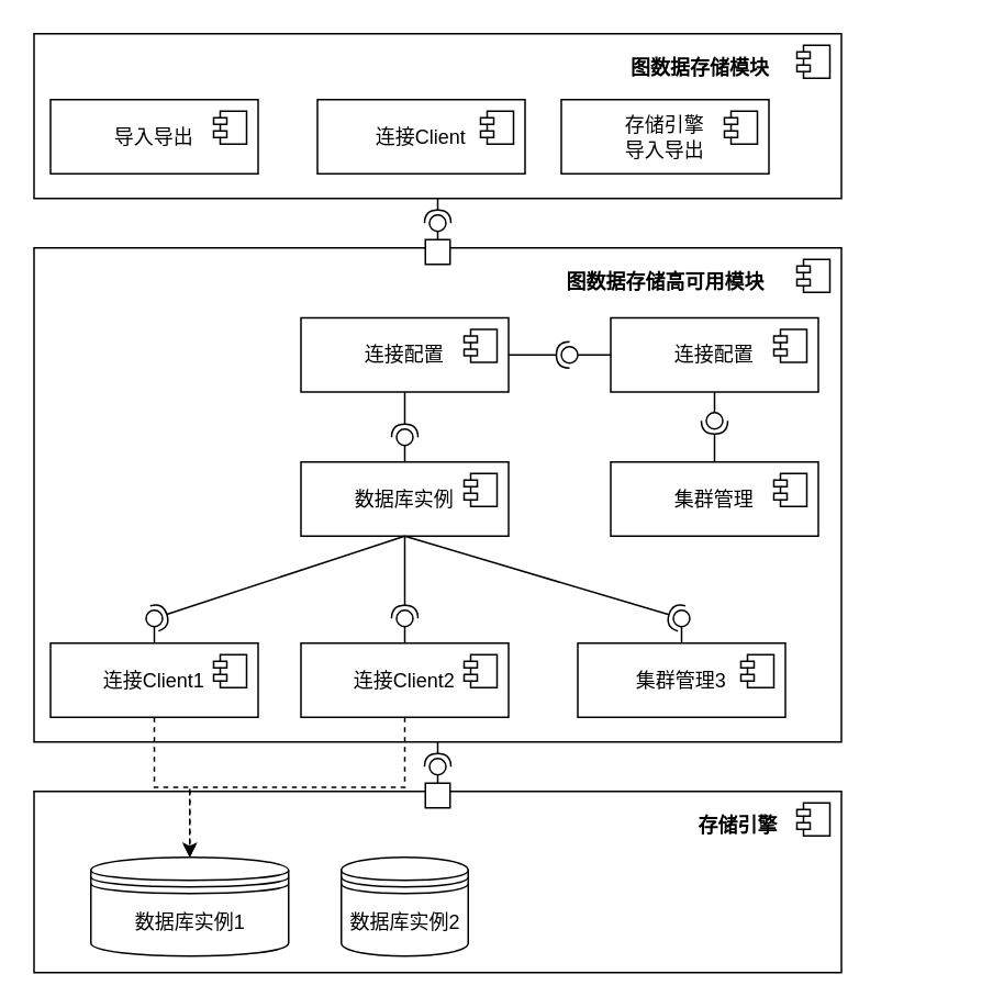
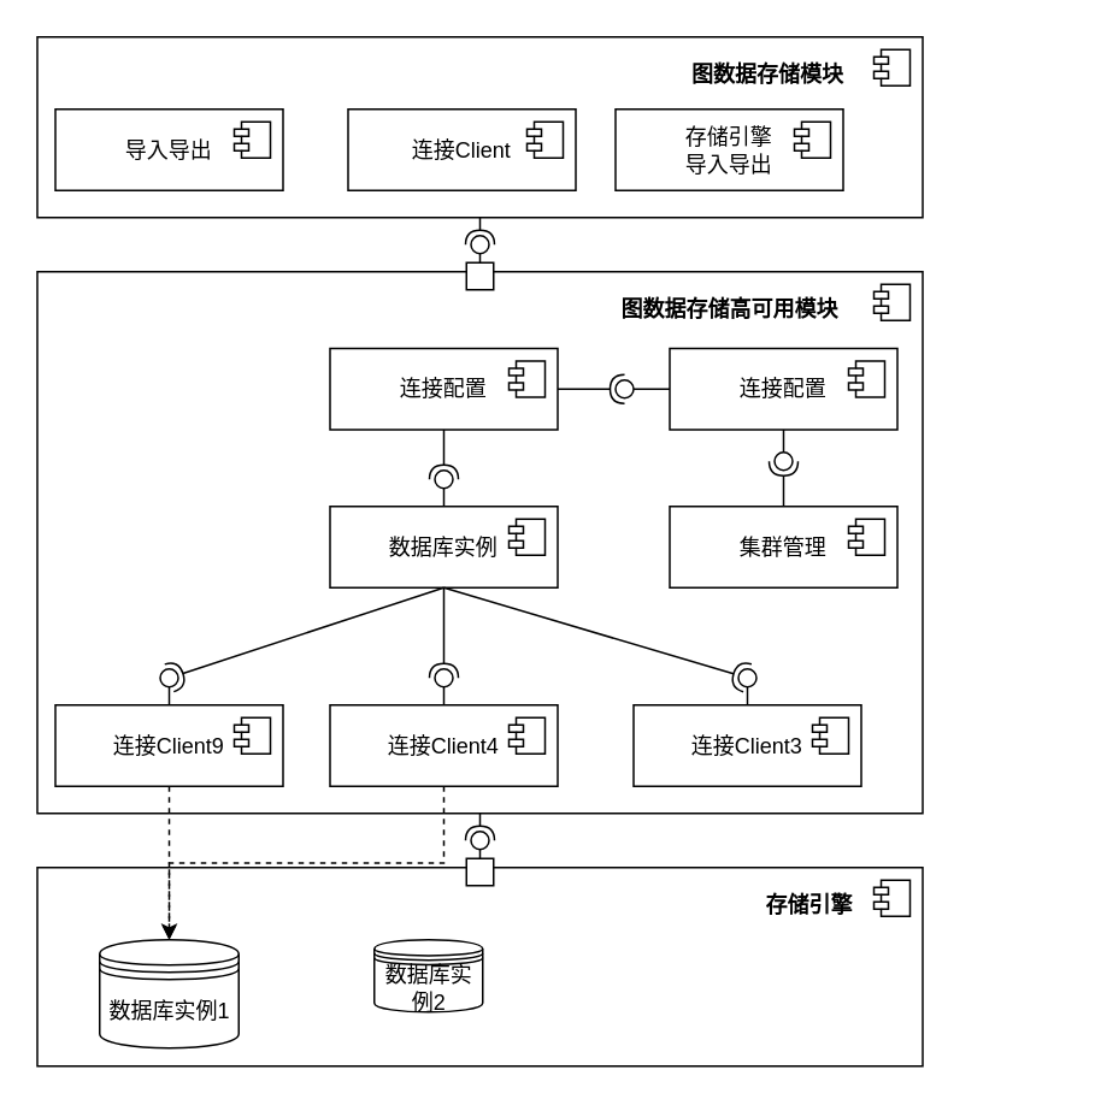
- <mxCell id="30" value="连接Client1" style="html=1;dropTarget=0;whiteSpace=wrap;" vertex="1" parent="1"><mxGeometry x="30" y="390" width="126" height="45" as="geometry" /></mxCell>
+ <mxCell id="30" value="连接Client9" style="html=1;dropTarget=0;whiteSpace=wrap;" vertex="1" parent="1"><mxGeometry x="30" y="390" width="126" height="45" as="geometry" /></mxCell>
- <mxCell id="32" value="连接Client2" style="html=1;dropTarget=0;whiteSpace=wrap;" vertex="1" parent="1"><mxGeometry x="182" y="390" width="126" height="45" as="geometry" /></mxCell>
+ <mxCell id="32" value="连接Client4" style="html=1;dropTarget=0;whiteSpace=wrap;" vertex="1" parent="1"><mxGeometry x="182" y="390" width="126" height="45" as="geometry" /></mxCell>
- <mxCell id="34" value="集群管理3" style="html=1;dropTarget=0;whiteSpace=wrap;" vertex="1" parent="1"><mxGeometry x="350" y="390" width="126" height="45" as="geometry" /></mxCell>
+ <mxCell id="34" value="连接Client3" style="html=1;dropTarget=0;whiteSpace=wrap;" vertex="1" parent="1"><mxGeometry x="350" y="390" width="126" height="45" as="geometry" /></mxCell>
- <mxCell id="58" value="数据库实例1" style="shape=datastore;whiteSpace=wrap;html=1;" vertex="1" parent="1"><mxGeometry x="54.5" y="520" width="120" height="60" as="geometry" /></mxCell>
+ <mxCell id="58" value="数据库实例1" style="shape=datastore;whiteSpace=wrap;html=1;" vertex="1" parent="1"><mxGeometry x="54.5" y="520" width="77" height="60" as="geometry" /></mxCell>
- <mxCell id="59" value="数据库实例2" style="shape=datastore;whiteSpace=wrap;html=1;" vertex="1" parent="1"><mxGeometry x="206.5" y="520" width="77" height="60" as="geometry" /></mxCell>
+ <mxCell id="59" value="数据库实例2" style="shape=datastore;whiteSpace=wrap;html=1;" vertex="1" parent="1"><mxGeometry x="206.5" y="520" width="60" height="40" as="geometry" /></mxCell>
